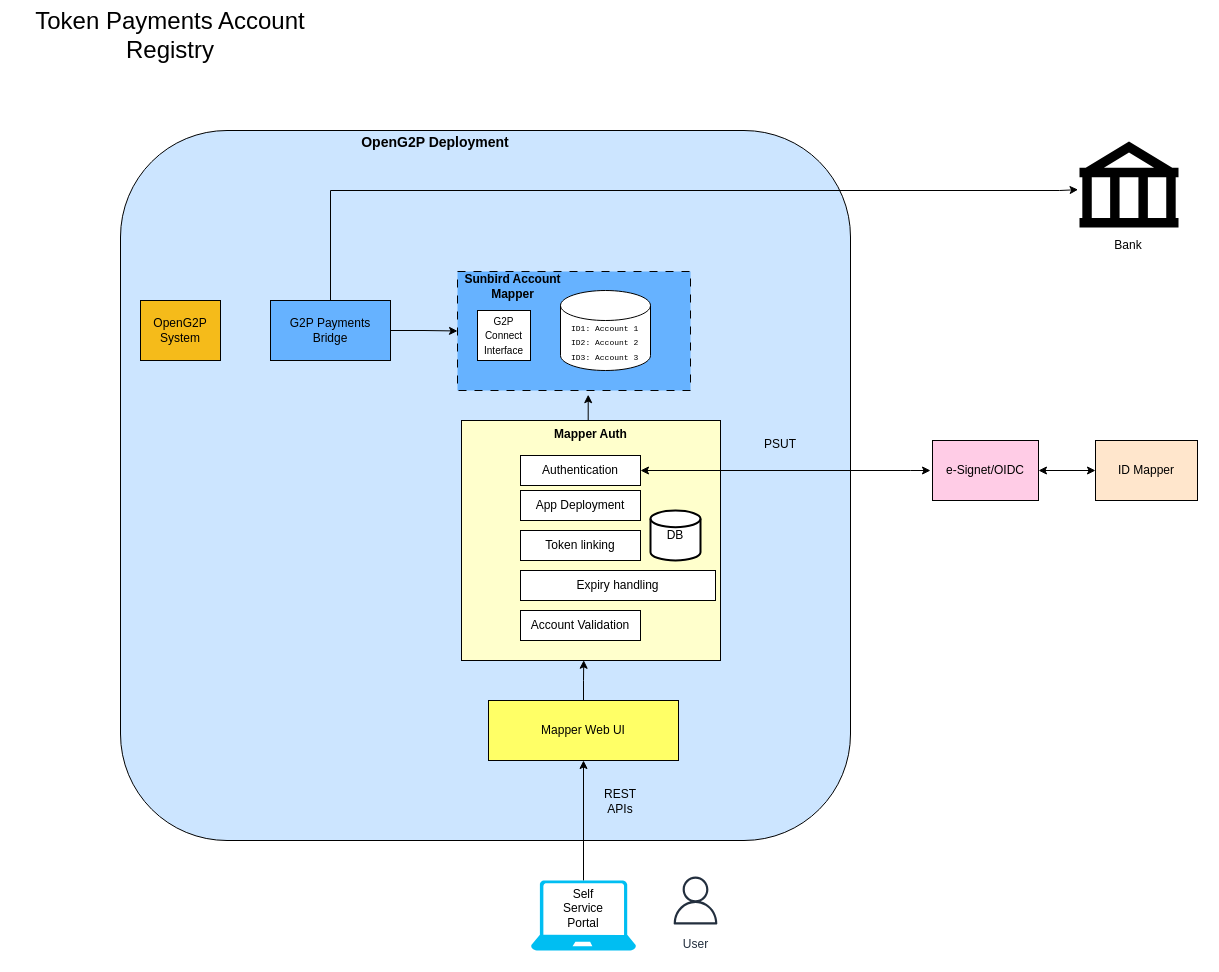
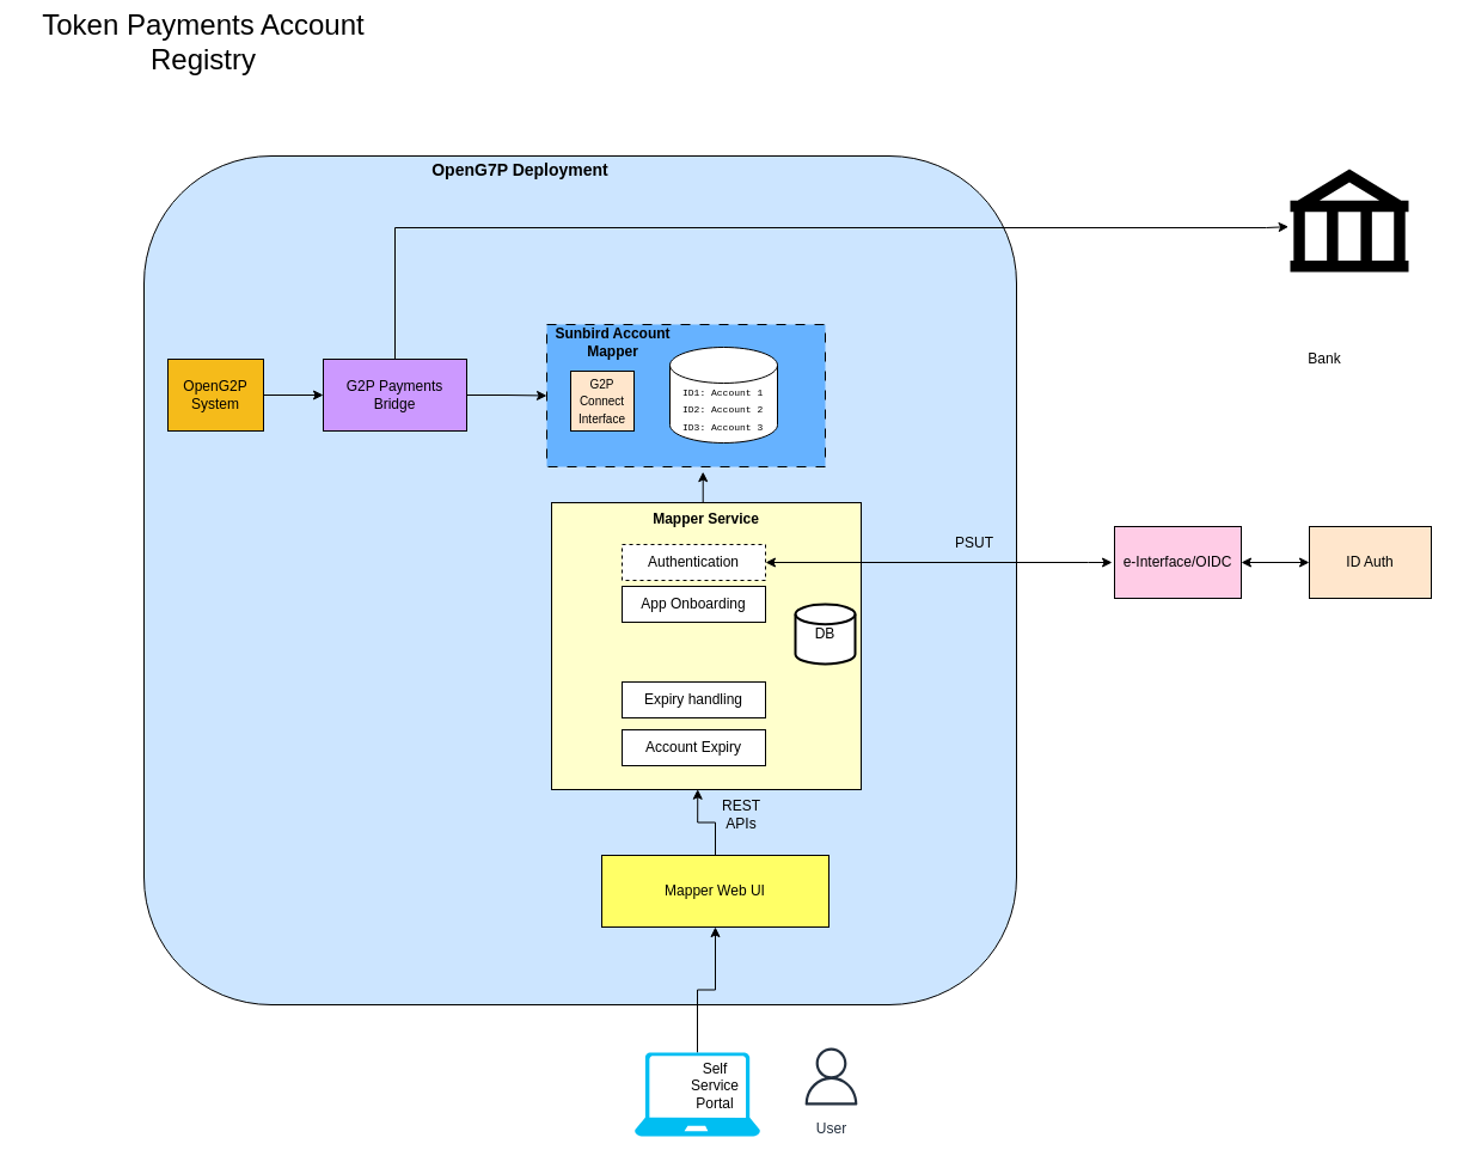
- <mxCell id="4" value="&lt;b&gt;&lt;font style=&quot;font-size: 14px;&quot;&gt;OpenG2P Deployment&lt;/font&gt;&lt;/b&gt;" style="text;html=1;strokeColor=none;fillColor=none;align=center;verticalAlign=middle;whiteSpace=wrap;rounded=0;" parent="1" vertex="1"><mxGeometry x="347" y="127" width="176" height="30" as="geometry" /></mxCell>
+ <mxCell id="4" value="&lt;b&gt;&lt;font style=&quot;font-size: 14px;&quot;&gt;OpenG7P Deployment&lt;/font&gt;&lt;/b&gt;" style="text;html=1;strokeColor=none;fillColor=none;align=center;verticalAlign=middle;whiteSpace=wrap;rounded=0;" parent="1" vertex="1"><mxGeometry x="347" y="127" width="176" height="30" as="geometry" /></mxCell>
- <mxCell id="37" value="Bank" style="text;html=1;strokeColor=none;fillColor=none;align=center;verticalAlign=middle;whiteSpace=wrap;rounded=0;" parent="1" vertex="1"><mxGeometry x="1098" y="230" width="60" height="30" as="geometry" /></mxCell>
+ <mxCell id="37" value="Bank" style="text;html=1;strokeColor=none;fillColor=none;align=center;verticalAlign=middle;whiteSpace=wrap;rounded=0;" parent="1" vertex="1"><mxGeometry x="1078" y="285" width="60" height="30" as="geometry" /></mxCell>
+ <mxCell id="5" style="edgeStyle=orthogonalEdgeStyle;rounded=0;orthogonalLoop=1;jettySize=auto;html=1;exitX=1;exitY=0.5;exitDx=0;exitDy=0;entryX=0;entryY=0.5;entryDx=0;entryDy=0;" parent="1" source="6" target="10" edge="1"><mxGeometry relative="1" as="geometry" /></mxCell>
- <mxCell id="10" value="G2P Payments Bridge" style="rounded=0;whiteSpace=wrap;html=1;fillColor=#66b2ff;" parent="1" vertex="1"><mxGeometry x="270" y="300" width="120" height="60" as="geometry" /></mxCell>
+ <mxCell id="10" value="G2P Payments Bridge" style="rounded=0;whiteSpace=wrap;html=1;fillColor=#CC99FF;" parent="1" vertex="1"><mxGeometry x="270" y="300" width="120" height="60" as="geometry" /></mxCell>
- <mxCell id="11" value="&lt;font style=&quot;font-size: 10px;&quot;&gt;G2P Connect Interface&lt;/font&gt;" style="rounded=0;whiteSpace=wrap;html=1;" parent="1" vertex="1"><mxGeometry x="477" y="310" width="53" height="50" as="geometry" /></mxCell>
+ <mxCell id="11" value="&lt;font style=&quot;font-size: 10px;&quot;&gt;G2P Connect Interface&lt;/font&gt;" style="rounded=0;whiteSpace=wrap;html=1;fillColor=#ffe6cc;" parent="1" vertex="1"><mxGeometry x="477" y="310" width="53" height="50" as="geometry" /></mxCell>
- <mxCell id="13" value="&lt;b&gt;Mapper Auth&lt;/b&gt;" style="rounded=0;whiteSpace=wrap;html=1;verticalAlign=top;fillColor=#FFFFCC;" parent="1" vertex="1"><mxGeometry x="461" y="420" width="259" height="240" as="geometry" /></mxCell>
+ <mxCell id="13" value="&lt;b&gt;Mapper Service&lt;/b&gt;" style="rounded=0;whiteSpace=wrap;html=1;verticalAlign=top;fillColor=#FFFFCC;" parent="1" vertex="1"><mxGeometry x="461" y="420" width="259" height="240" as="geometry" /></mxCell>
- <mxCell id="32" value="PSUT" style="text;html=1;strokeColor=none;fillColor=none;align=center;verticalAlign=middle;whiteSpace=wrap;rounded=0;" parent="1" vertex="1"><mxGeometry x="750" y="429" width="60" height="30" as="geometry" /></mxCell>
+ <mxCell id="32" value="PSUT" style="text;html=1;strokeColor=none;fillColor=none;align=center;verticalAlign=middle;whiteSpace=wrap;rounded=0;" parent="1" vertex="1"><mxGeometry x="785" y="439" width="60" height="30" as="geometry" /></mxCell>
- <mxCell id="26" value="Authentication" style="rounded=0;whiteSpace=wrap;html=1;" parent="1" vertex="1"><mxGeometry x="520" y="455" width="120" height="30" as="geometry" /></mxCell>
+ <mxCell id="26" value="Authentication" style="rounded=0;whiteSpace=wrap;html=1;dashed=1;" parent="1" vertex="1"><mxGeometry x="520" y="455" width="120" height="30" as="geometry" /></mxCell>
- <mxCell id="16" value="e-Signet/OIDC" style="rounded=0;whiteSpace=wrap;html=1;fillColor=#FFCCE6;" parent="1" vertex="1"><mxGeometry x="932" y="440" width="106" height="60" as="geometry" /></mxCell>
+ <mxCell id="16" value="e-Interface/OIDC" style="rounded=0;whiteSpace=wrap;html=1;fillColor=#FFCCE6;" parent="1" vertex="1"><mxGeometry x="932" y="440" width="106" height="60" as="geometry" /></mxCell>
- <mxCell id="17" value="ID Mapper" style="rounded=0;whiteSpace=wrap;html=1;fillColor=#FFE6CC;" parent="1" vertex="1"><mxGeometry x="1095" y="440" width="102" height="60" as="geometry" /></mxCell>
+ <mxCell id="17" value="ID Auth" style="rounded=0;whiteSpace=wrap;html=1;fillColor=#FFE6CC;" parent="1" vertex="1"><mxGeometry x="1095" y="440" width="102" height="60" as="geometry" /></mxCell>
- <mxCell id="27" value="App Deployment" style="rounded=0;whiteSpace=wrap;html=1;" parent="1" vertex="1"><mxGeometry x="520" y="490" width="120" height="30" as="geometry" /></mxCell>
+ <mxCell id="27" value="App Onboarding" style="rounded=0;whiteSpace=wrap;html=1;" parent="1" vertex="1"><mxGeometry x="520" y="490" width="120" height="30" as="geometry" /></mxCell>
- <mxCell id="31" value="DB" style="strokeWidth=2;html=1;shape=mxgraph.flowchart.database;whiteSpace=wrap;" parent="1" vertex="1"><mxGeometry x="650" y="510" width="50" height="50" as="geometry" /></mxCell>
+ <mxCell id="31" value="DB" style="strokeWidth=2;html=1;shape=mxgraph.flowchart.database;whiteSpace=wrap;" parent="1" vertex="1"><mxGeometry x="665" y="505" width="50" height="50" as="geometry" /></mxCell>
- <mxCell id="28" value="Token linking" style="rounded=0;whiteSpace=wrap;html=1;" parent="1" vertex="1"><mxGeometry x="520" y="530" width="120" height="30" as="geometry" /></mxCell>
- <mxCell id="29" value="Expiry handling" style="rounded=0;whiteSpace=wrap;html=1;" parent="1" vertex="1"><mxGeometry x="520" y="570" width="195" height="30" as="geometry" /></mxCell>
+ <mxCell id="29" value="Expiry handling" style="rounded=0;whiteSpace=wrap;html=1;" parent="1" vertex="1"><mxGeometry x="520" y="570" width="120" height="30" as="geometry" /></mxCell>
- <mxCell id="30" value="Account Validation" style="rounded=0;whiteSpace=wrap;html=1;" parent="1" vertex="1"><mxGeometry x="520" y="610" width="120" height="30" as="geometry" /></mxCell>
+ <mxCell id="30" value="Account Expiry" style="rounded=0;whiteSpace=wrap;html=1;" parent="1" vertex="1"><mxGeometry x="520" y="610" width="120" height="30" as="geometry" /></mxCell>
- <mxCell id="25" value="Mapper Web UI" style="rounded=0;whiteSpace=wrap;html=1;fillColor=#FFFF66;" parent="1" vertex="1"><mxGeometry x="488" y="700" width="190" height="60" as="geometry" /></mxCell>
+ <mxCell id="25" value="Mapper Web UI" style="rounded=0;whiteSpace=wrap;html=1;fillColor=#FFFF66;" parent="1" vertex="1"><mxGeometry x="503" y="715" width="190" height="60" as="geometry" /></mxCell>
- <mxCell id="33" value="REST APIs" style="text;html=1;strokeColor=none;fillColor=none;align=center;verticalAlign=middle;whiteSpace=wrap;rounded=0;" parent="1" vertex="1"><mxGeometry x="590" y="786" width="60" height="30" as="geometry" /></mxCell>
+ <mxCell id="33" value="REST APIs" style="text;html=1;strokeColor=none;fillColor=none;align=center;verticalAlign=middle;whiteSpace=wrap;rounded=0;" parent="1" vertex="1"><mxGeometry x="590" y="666" width="60" height="30" as="geometry" /></mxCell>
- <mxCell id="36" value="Self Service Portal" style="text;html=1;strokeColor=none;fillColor=none;align=center;verticalAlign=middle;whiteSpace=wrap;rounded=0;" parent="1" vertex="1"><mxGeometry x="553" y="893" width="60" height="30" as="geometry" /></mxCell>
+ <mxCell id="36" value="Self Service Portal" style="text;html=1;strokeColor=none;fillColor=none;align=center;verticalAlign=middle;whiteSpace=wrap;rounded=0;" parent="1" vertex="1"><mxGeometry x="568" y="893" width="60" height="30" as="geometry" /></mxCell>
